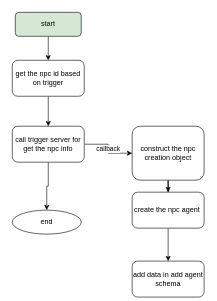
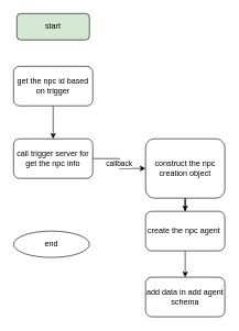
- <mxCell id="2" value="" style="edgeStyle=orthogonalEdgeStyle;rounded=0;orthogonalLoop=1;jettySize=auto;html=1;" edge="1" parent="1" source="3" target="5"><mxGeometry relative="1" as="geometry" /></mxCell>
- <mxCell id="7" value="" style="edgeStyle=orthogonalEdgeStyle;rounded=0;orthogonalLoop=1;jettySize=auto;html=1;" edge="1" parent="1" source="8" target="14"><mxGeometry relative="1" as="geometry" /></mxCell>
- <mxCell id="13" value="add data in add agent schema" style="whiteSpace=wrap;html=1;rounded=1;" vertex="1" parent="1"><mxGeometry x="220" y="435" width="120" height="60" as="geometry" /></mxCell>
+ <mxCell id="13" value="add data in add agent schema" style="whiteSpace=wrap;html=1;rounded=1;" vertex="1" parent="1"><mxGeometry x="220" y="420" width="120" height="60" as="geometry" /></mxCell>
